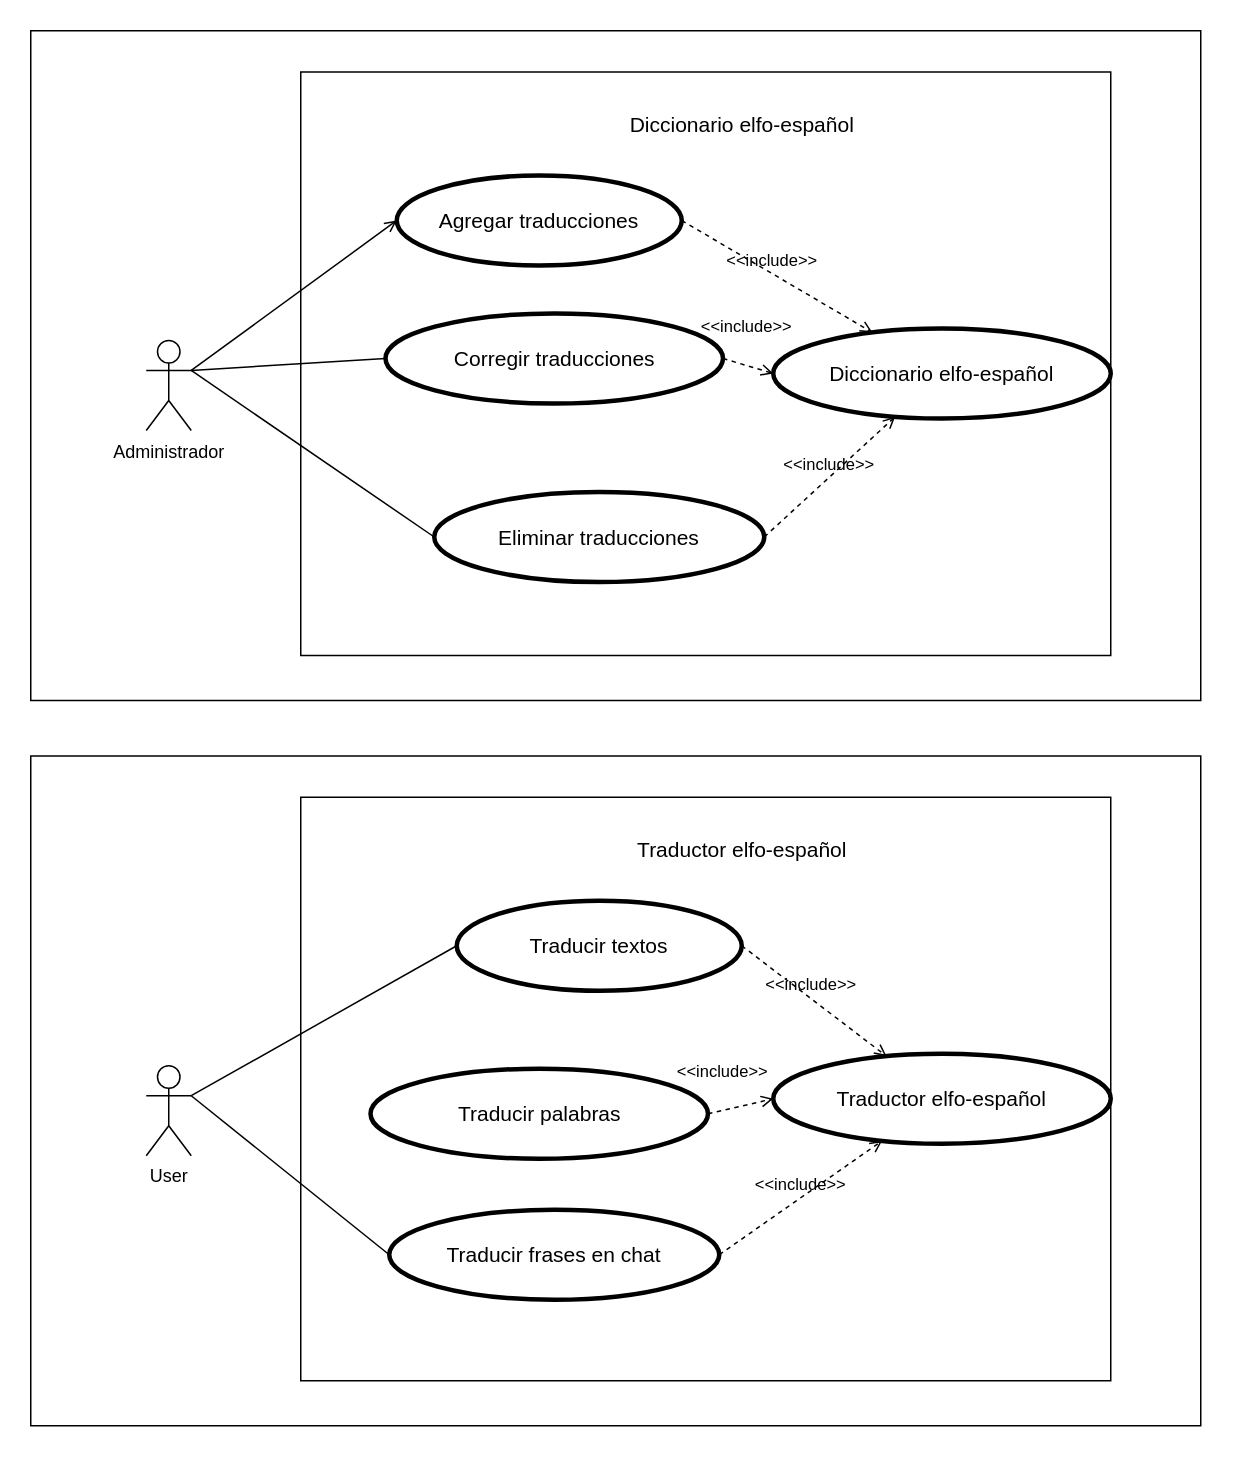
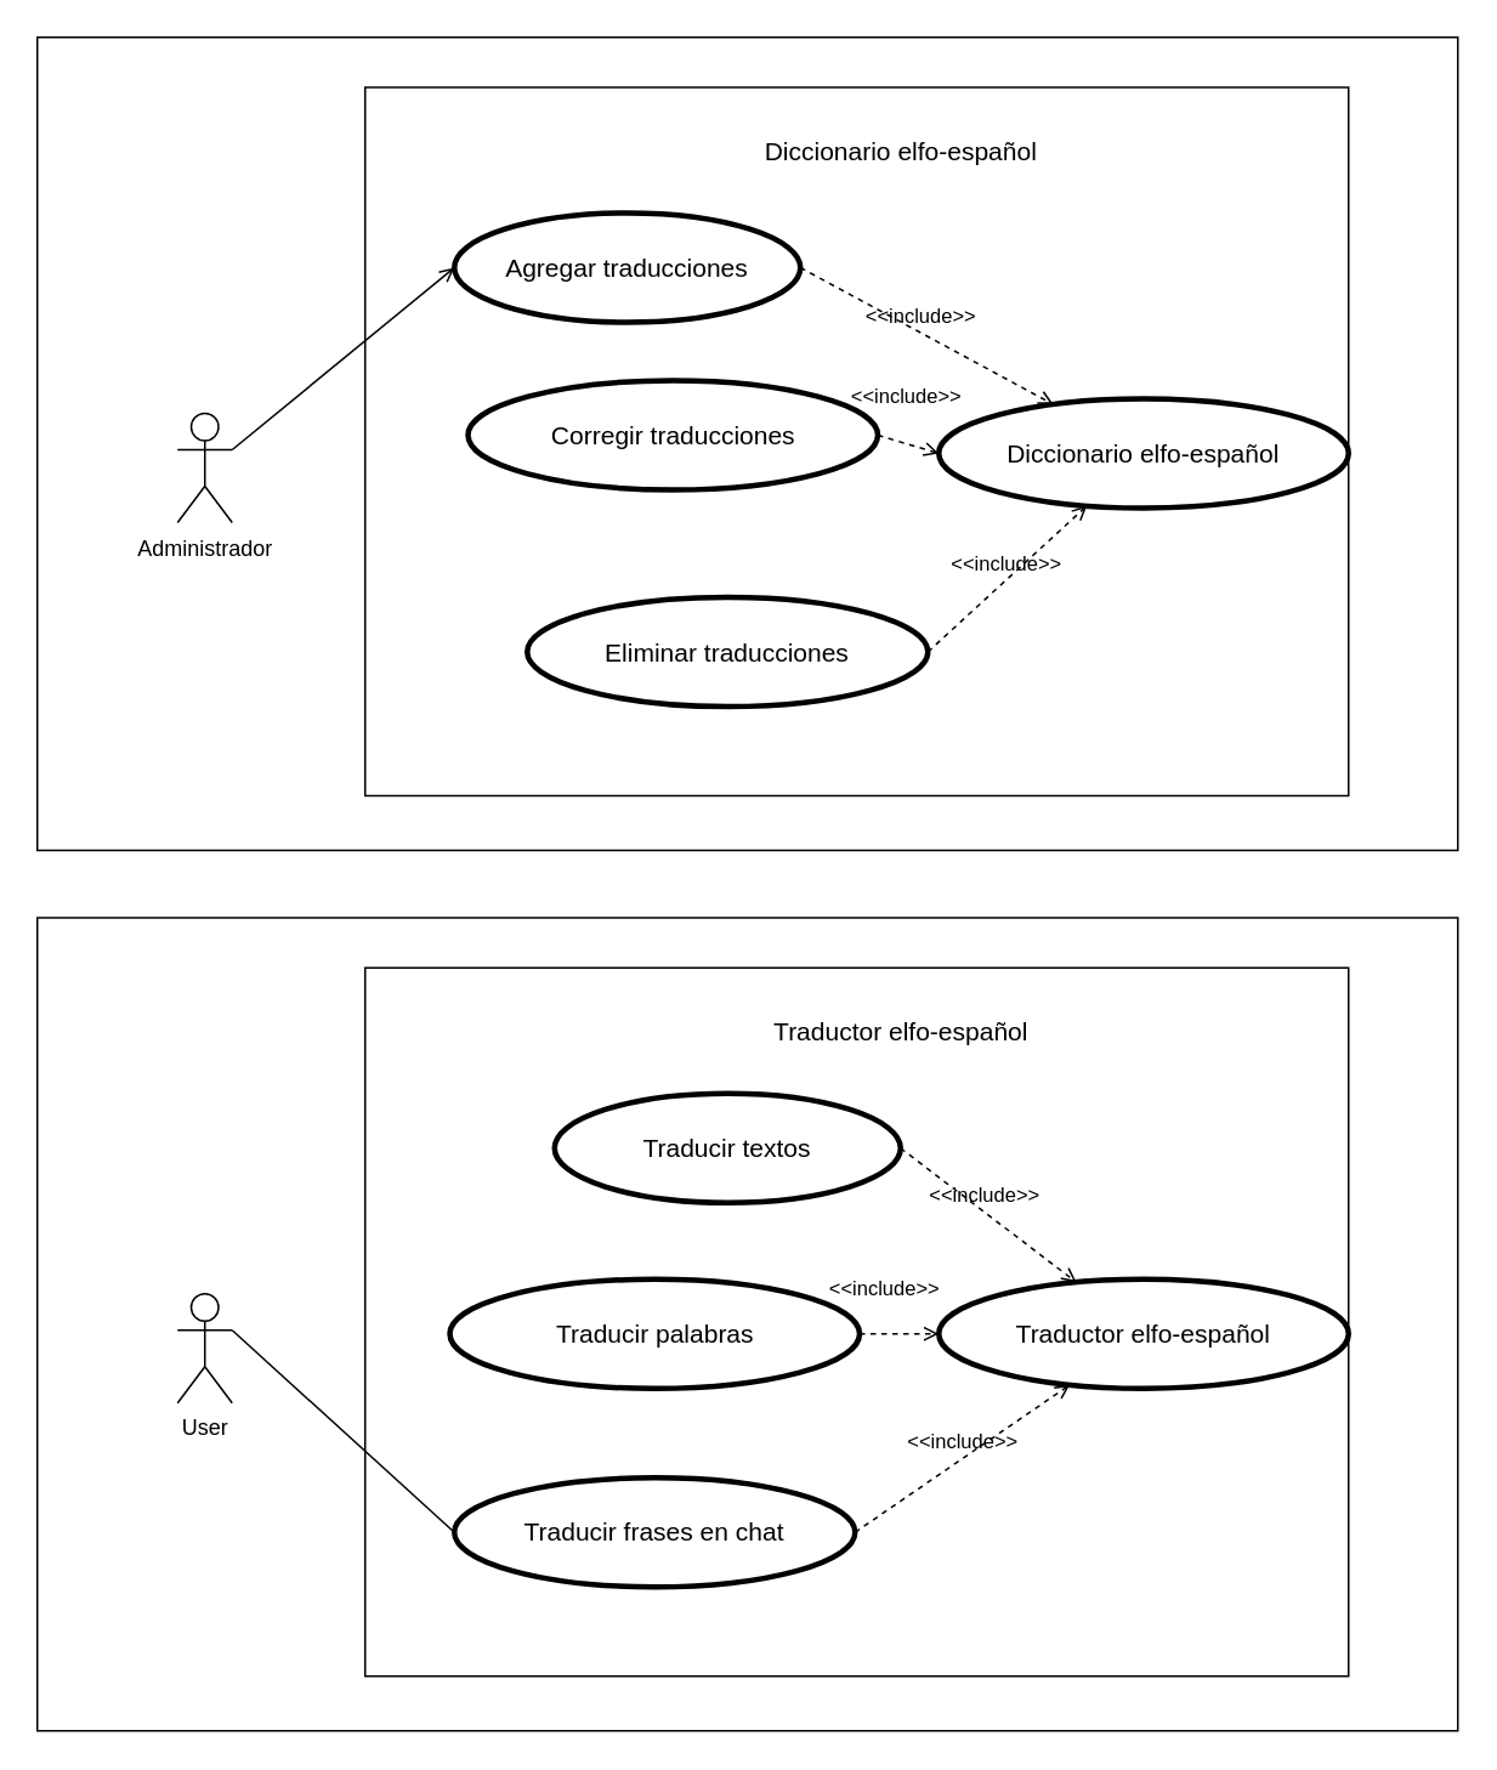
- <mxCell id="23" value="&lt;div style=&quot;font-weight: 400;&quot;&gt;&lt;font style=&quot;font-size: 14px;&quot;&gt;&lt;span style=&quot;&quot; id=&quot;docs-internal-guid-8aa03835-7fff-aa45-d898-25cc0150170f&quot;&gt;&lt;/span&gt;Agregar traducciones&lt;/font&gt;&lt;/div&gt;" style="shape=ellipse;html=1;strokeWidth=3;fontStyle=1;whiteSpace=wrap;align=center;perimeter=ellipsePerimeter;" vertex="1" parent="1"><mxGeometry x="264" y="116.5" width="190" height="60" as="geometry" /></mxCell>
+ <mxCell id="23" value="&lt;div style=&quot;font-weight: 400;&quot;&gt;&lt;font style=&quot;font-size: 14px;&quot;&gt;&lt;span style=&quot;&quot; id=&quot;docs-internal-guid-8aa03835-7fff-aa45-d898-25cc0150170f&quot;&gt;&lt;/span&gt;Agregar traducciones&lt;/font&gt;&lt;/div&gt;" style="shape=ellipse;html=1;strokeWidth=3;fontStyle=1;whiteSpace=wrap;align=center;perimeter=ellipsePerimeter;" vertex="1" parent="1"><mxGeometry x="249" y="116.5" width="190" height="60" as="geometry" /></mxCell>
- <mxCell id="18" style="rounded=0;orthogonalLoop=1;jettySize=auto;html=1;entryX=0;entryY=0.5;entryDx=0;entryDy=0;endArrow=none;endFill=0;exitX=1;exitY=0.333;exitDx=0;exitDy=0;exitPerimeter=0;" edge="1" parent="1" source="21" target="22"><mxGeometry relative="1" as="geometry" /></mxCell>
- <mxCell id="19" style="rounded=0;orthogonalLoop=1;jettySize=auto;html=1;exitX=1;exitY=0.333;exitDx=0;exitDy=0;exitPerimeter=0;entryX=0;entryY=0.5;entryDx=0;entryDy=0;endArrow=none;endFill=0;" edge="1" parent="1" source="21" target="24"><mxGeometry relative="1" as="geometry" /></mxCell>
- <mxCell id="5" style="rounded=0;orthogonalLoop=1;jettySize=auto;html=1;exitX=1;exitY=0.333;exitDx=0;exitDy=0;exitPerimeter=0;entryX=0;entryY=0.5;entryDx=0;entryDy=0;endArrow=none;endFill=0;" edge="1" parent="1" source="6" target="8"><mxGeometry relative="1" as="geometry" /></mxCell>
- <mxCell id="7" value="&lt;span style=&quot;font-weight: 400;&quot;&gt;&lt;font style=&quot;font-size: 14px;&quot;&gt;Traducir palabras&lt;/font&gt;&lt;/span&gt;" style="shape=ellipse;html=1;strokeWidth=3;fontStyle=1;whiteSpace=wrap;align=center;perimeter=ellipsePerimeter;" vertex="1" parent="1"><mxGeometry x="246.5" y="712" width="225" height="60" as="geometry" /></mxCell>
+ <mxCell id="7" value="&lt;span style=&quot;font-weight: 400;&quot;&gt;&lt;font style=&quot;font-size: 14px;&quot;&gt;Traducir palabras&lt;/font&gt;&lt;/span&gt;" style="shape=ellipse;html=1;strokeWidth=3;fontStyle=1;whiteSpace=wrap;align=center;perimeter=ellipsePerimeter;" vertex="1" parent="1"><mxGeometry x="246.5" y="702" width="225" height="60" as="geometry" /></mxCell>
- <mxCell id="9" value="&lt;font style=&quot;&quot;&gt;&lt;span style=&quot;font-size: 14px; font-weight: 400;&quot;&gt;Traducir frases&amp;nbsp;en chat&lt;/span&gt;&lt;/font&gt;" style="shape=ellipse;html=1;strokeWidth=3;fontStyle=1;whiteSpace=wrap;align=center;perimeter=ellipsePerimeter;" vertex="1" parent="1"><mxGeometry x="259" y="806" width="220" height="60" as="geometry" /></mxCell>
+ <mxCell id="9" value="&lt;font style=&quot;&quot;&gt;&lt;span style=&quot;font-size: 14px; font-weight: 400;&quot;&gt;Traducir frases&amp;nbsp;en chat&lt;/span&gt;&lt;/font&gt;" style="shape=ellipse;html=1;strokeWidth=3;fontStyle=1;whiteSpace=wrap;align=center;perimeter=ellipsePerimeter;" vertex="1" parent="1"><mxGeometry x="249" y="811" width="220" height="60" as="geometry" /></mxCell>
